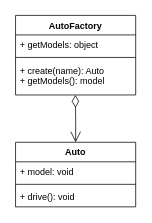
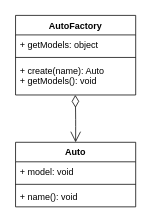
- <mxCell id="10" value="+ create(name): Auto&#10;+ getModels(): model" style="text;strokeColor=none;fillColor=none;align=left;verticalAlign=top;spacingLeft=4;spacingRight=4;overflow=hidden;rotatable=0;points=[[0,0.5],[1,0.5]];portConstraint=eastwest;" parent="7" vertex="1"><mxGeometry y="60" width="160" height="46" as="geometry" /></mxCell>
+ <mxCell id="10" value="+ create(name): Auto&#10;+ getModels(): void" style="text;strokeColor=none;fillColor=none;align=left;verticalAlign=top;spacingLeft=4;spacingRight=4;overflow=hidden;rotatable=0;points=[[0,0.5],[1,0.5]];portConstraint=eastwest;" parent="7" vertex="1"><mxGeometry y="60" width="160" height="46" as="geometry" /></mxCell>
- <mxCell id="6" value="+ drive(): void" style="text;strokeColor=none;fillColor=none;align=left;verticalAlign=top;spacingLeft=4;spacingRight=4;overflow=hidden;rotatable=0;points=[[0,0.5],[1,0.5]];portConstraint=eastwest;" parent="3" vertex="1"><mxGeometry y="60" width="160" height="26" as="geometry" /></mxCell>
+ <mxCell id="6" value="+ name(): void" style="text;strokeColor=none;fillColor=none;align=left;verticalAlign=top;spacingLeft=4;spacingRight=4;overflow=hidden;rotatable=0;points=[[0,0.5],[1,0.5]];portConstraint=eastwest;" parent="3" vertex="1"><mxGeometry y="60" width="160" height="26" as="geometry" /></mxCell>
